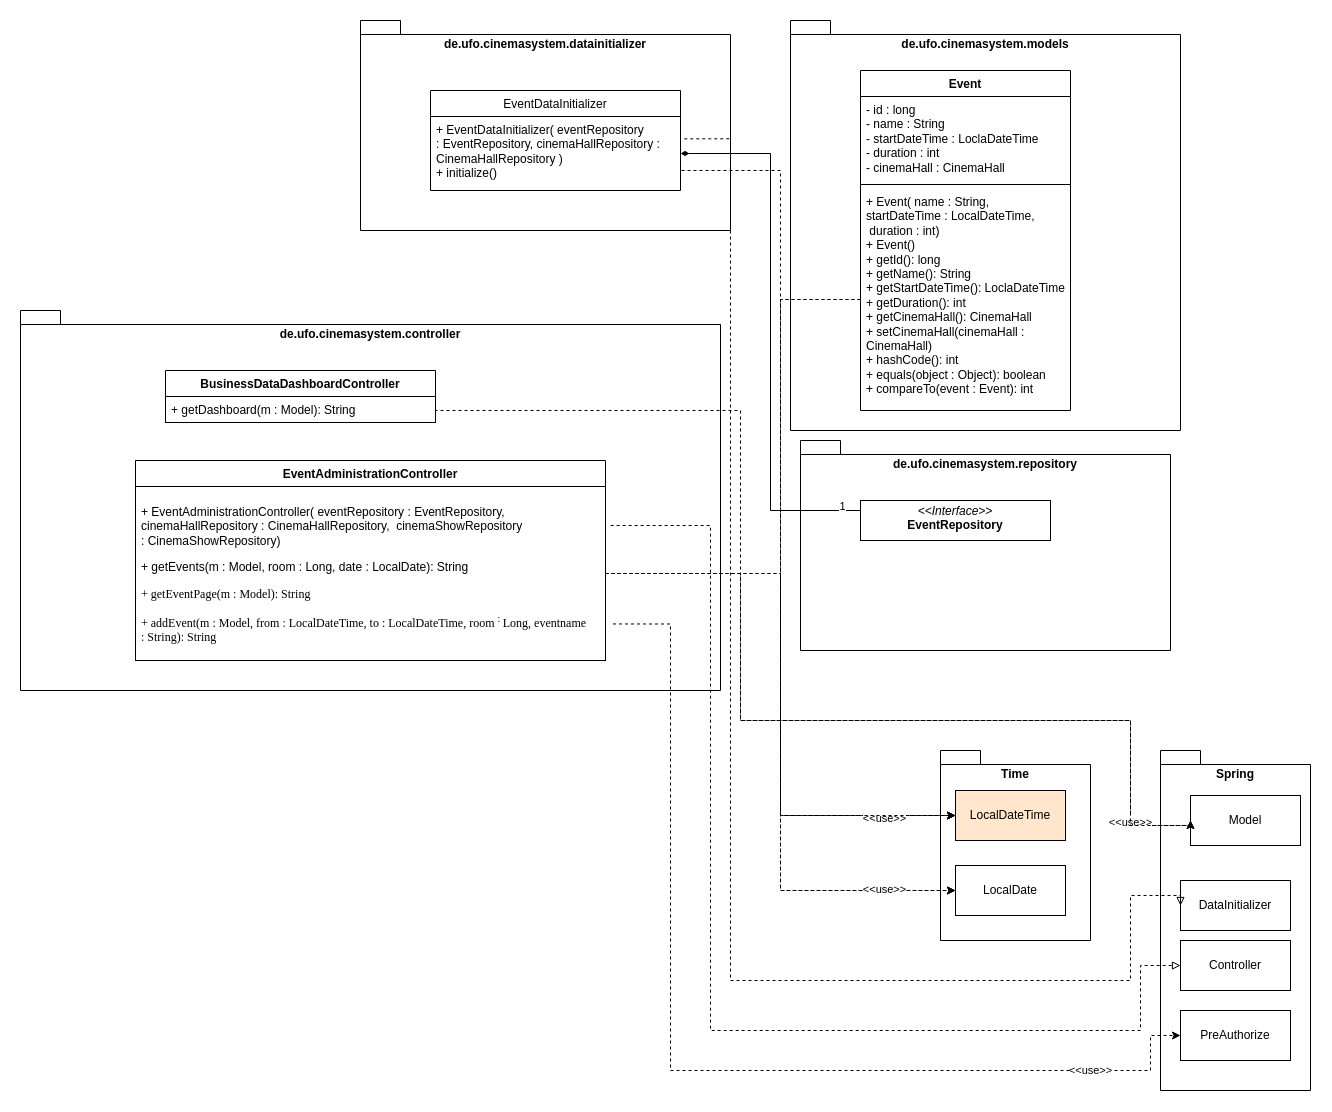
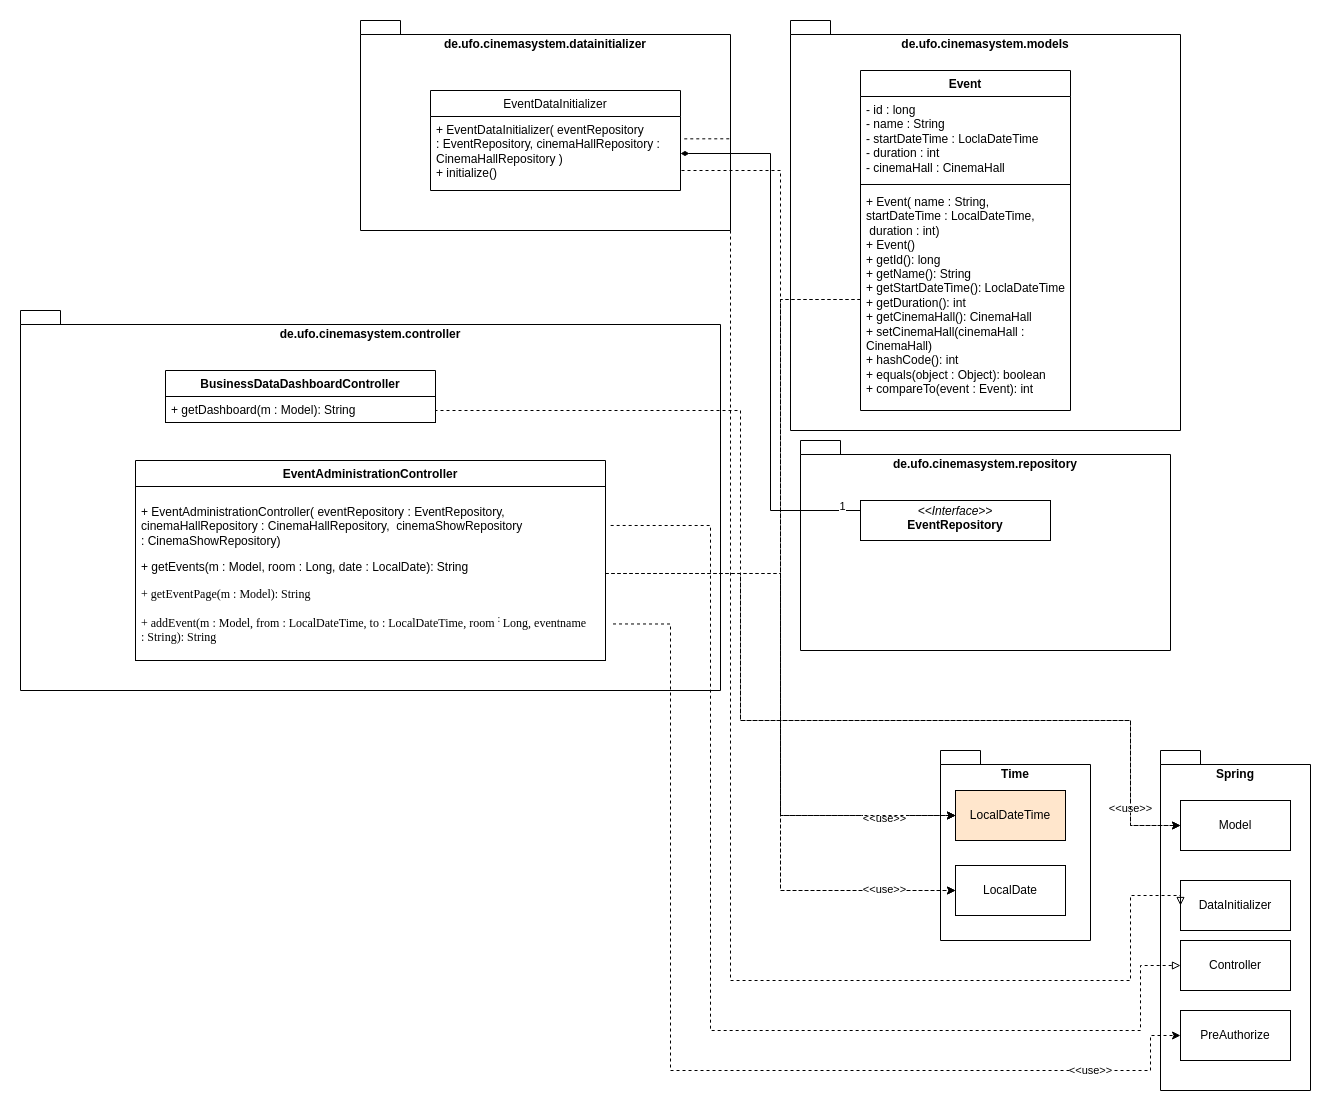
- <mxCell id="18" value="Model" style="html=1;whiteSpace=wrap;" vertex="1" parent="1"><mxGeometry x="1190" y="795" width="110" height="50" as="geometry" /></mxCell>
+ <mxCell id="18" value="Model" style="html=1;whiteSpace=wrap;" vertex="1" parent="1"><mxGeometry x="1180" y="800" width="110" height="50" as="geometry" /></mxCell>
